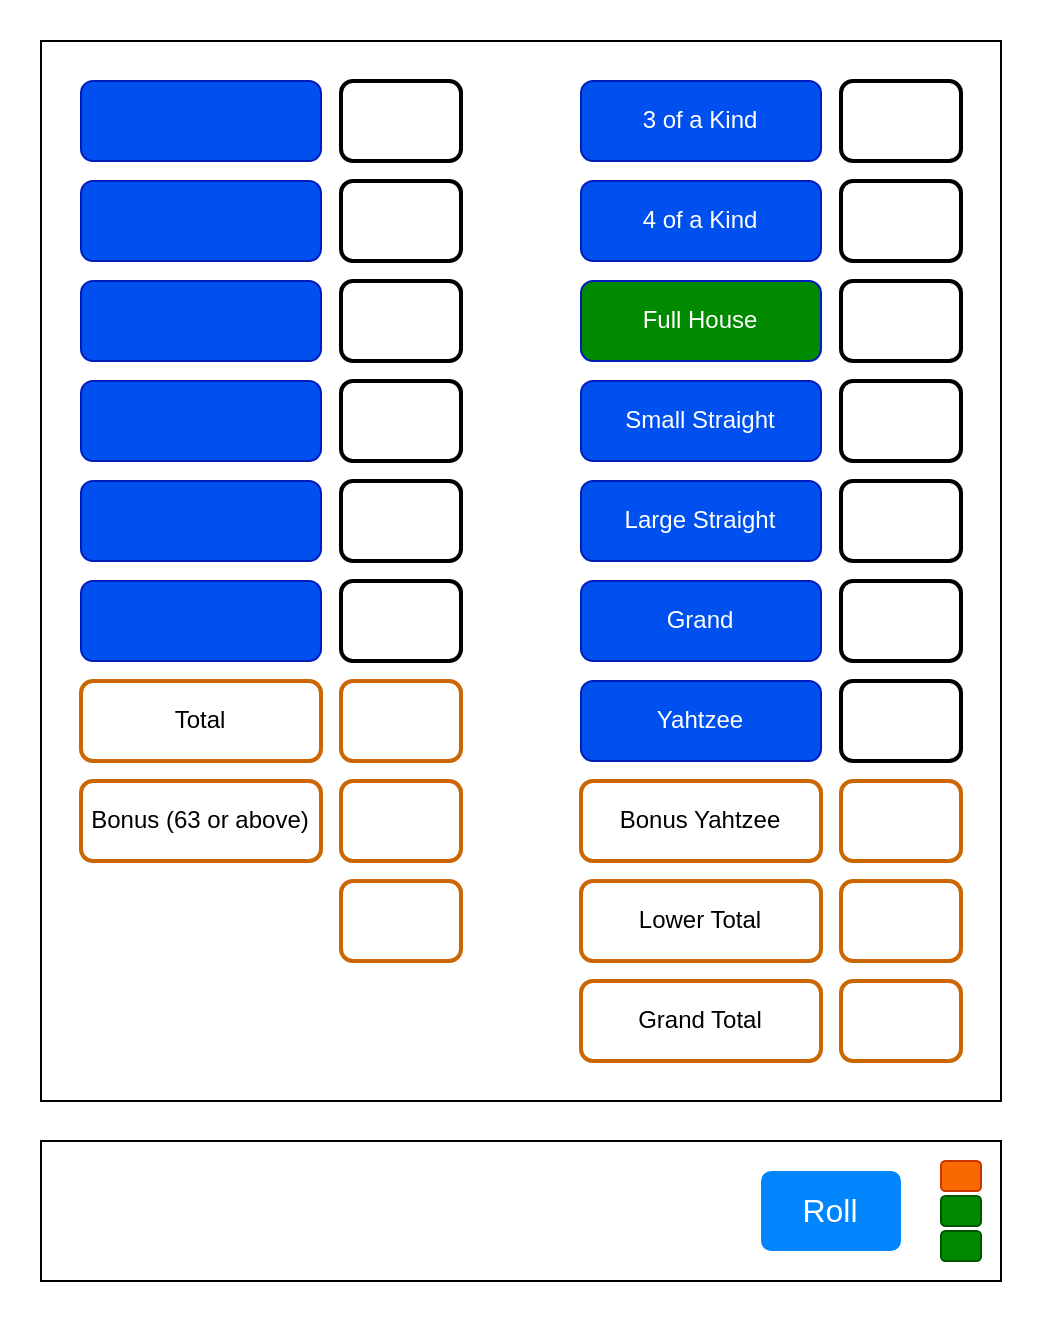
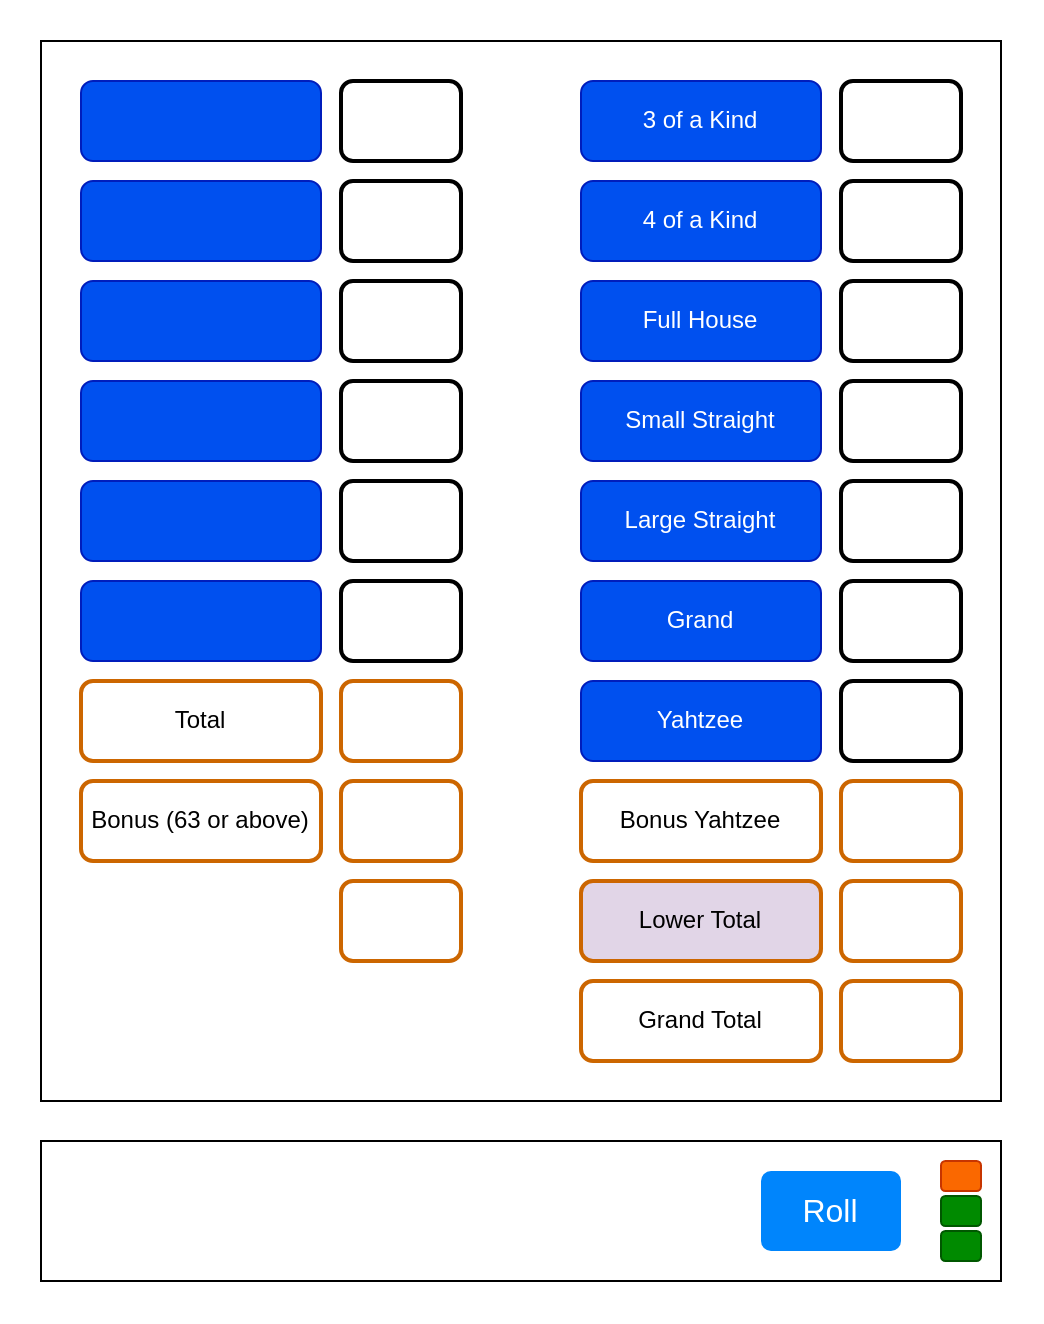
- <mxCell id="14" value="Full House" style="rounded=1;whiteSpace=wrap;html=1;fillColor=#008a00;fontColor=#ffffff;strokeColor=#001DBC;" vertex="1" parent="1"><mxGeometry x="290" y="140" width="120" height="40" as="geometry" /></mxCell>
+ <mxCell id="14" value="Full House" style="rounded=1;whiteSpace=wrap;html=1;fillColor=#0050ef;fontColor=#ffffff;strokeColor=#001DBC;" vertex="1" parent="1"><mxGeometry x="290" y="140" width="120" height="40" as="geometry" /></mxCell>
- <mxCell id="19" value="Lower Total" style="rounded=1;whiteSpace=wrap;html=1;strokeWidth=2;strokeColor=#CC6600;" vertex="1" parent="1"><mxGeometry x="290" y="440" width="120" height="40" as="geometry" /></mxCell>
+ <mxCell id="19" value="Lower Total" style="rounded=1;whiteSpace=wrap;html=1;strokeWidth=2;strokeColor=#CC6600;fillColor=#e1d5e7;" vertex="1" parent="1"><mxGeometry x="290" y="440" width="120" height="40" as="geometry" /></mxCell>
